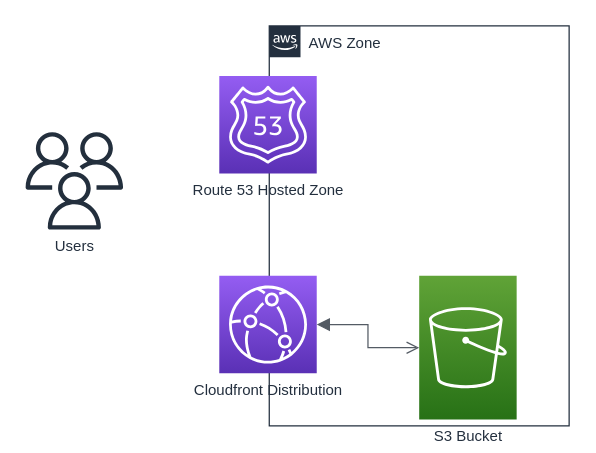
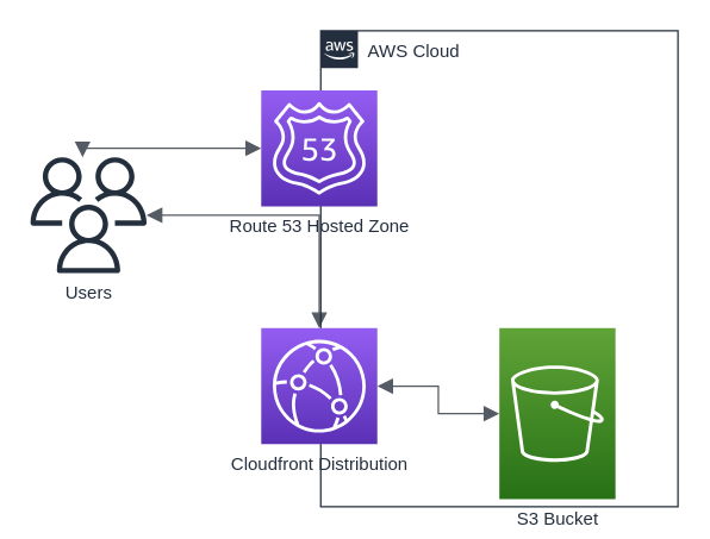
- <mxCell id="7" value="AWS Zone" style="points=[[0,0],[0.25,0],[0.5,0],[0.75,0],[1,0],[1,0.25],[1,0.5],[1,0.75],[1,1],[0.75,1],[0.5,1],[0.25,1],[0,1],[0,0.75],[0,0.5],[0,0.25]];outlineConnect=0;gradientColor=none;html=1;whiteSpace=wrap;fontSize=12;fontStyle=0;container=1;pointerEvents=0;collapsible=0;recursiveResize=0;shape=mxgraph.aws4.group;grIcon=mxgraph.aws4.group_aws_cloud_alt;strokeColor=#232F3E;fillColor=none;verticalAlign=top;align=left;spacingLeft=30;fontColor=#232F3E;dashed=0;" vertex="1" parent="1"><mxGeometry x="215" y="20" width="240" height="320" as="geometry" /></mxCell>
+ <mxCell id="7" value="AWS Cloud" style="points=[[0,0],[0.25,0],[0.5,0],[0.75,0],[1,0],[1,0.25],[1,0.5],[1,0.75],[1,1],[0.75,1],[0.5,1],[0.25,1],[0,1],[0,0.75],[0,0.5],[0,0.25]];outlineConnect=0;gradientColor=none;html=1;whiteSpace=wrap;fontSize=12;fontStyle=0;container=1;pointerEvents=0;collapsible=0;recursiveResize=0;shape=mxgraph.aws4.group;grIcon=mxgraph.aws4.group_aws_cloud_alt;strokeColor=#232F3E;fillColor=none;verticalAlign=top;align=left;spacingLeft=30;fontColor=#232F3E;dashed=0;" vertex="1" parent="1"><mxGeometry x="215" y="20" width="240" height="320" as="geometry" /></mxCell>
+ <mxCell id="4" value="" style="edgeStyle=orthogonalEdgeStyle;html=1;endArrow=block;elbow=vertical;startArrow=block;startFill=1;endFill=1;strokeColor=#545B64;rounded=0;fontSize=12;startSize=8;endSize=8;" edge="1" parent="1" source="2" target="8"><mxGeometry width="100" relative="1" as="geometry"><mxPoint x="-25" y="110" as="sourcePoint" /><mxPoint x="75" y="110" as="targetPoint" /><Array as="points"><mxPoint x="55" y="99" /></Array></mxGeometry></mxCell>
+ <mxCell id="5" value="" style="edgeStyle=orthogonalEdgeStyle;html=1;endArrow=block;elbow=vertical;startArrow=block;startFill=1;endFill=1;strokeColor=#545B64;rounded=0;fontSize=12;startSize=8;endSize=8;" edge="1" parent="1" source="2" target="9"><mxGeometry width="100" relative="1" as="geometry"><mxPoint x="135" y="400" as="sourcePoint" /><mxPoint x="235" y="400" as="targetPoint" /></mxGeometry></mxCell>
- <mxCell id="6" value="" style="edgeStyle=orthogonalEdgeStyle;html=1;endArrow=open;elbow=vertical;startArrow=block;startFill=1;endFill=1;strokeColor=#545B64;rounded=0;fontSize=12;startSize=8;endSize=8;" edge="1" parent="1" source="9" target="3"><mxGeometry width="100" relative="1" as="geometry"><mxPoint x="225" y="400" as="sourcePoint" /><mxPoint x="325" y="400" as="targetPoint" /></mxGeometry></mxCell>
+ <mxCell id="6" value="" style="edgeStyle=orthogonalEdgeStyle;html=1;endArrow=block;elbow=vertical;startArrow=block;startFill=1;endFill=1;strokeColor=#545B64;rounded=0;fontSize=12;startSize=8;endSize=8;" edge="1" parent="1" source="9" target="3"><mxGeometry width="100" relative="1" as="geometry"><mxPoint x="225" y="400" as="sourcePoint" /><mxPoint x="325" y="400" as="targetPoint" /></mxGeometry></mxCell>
